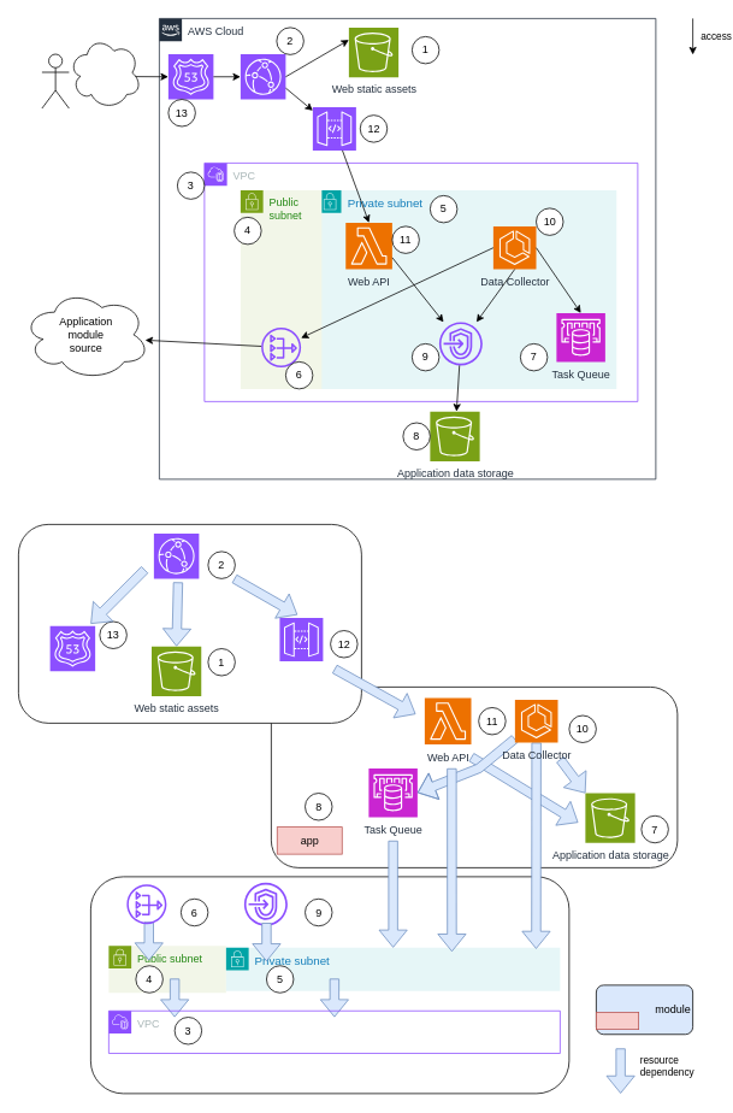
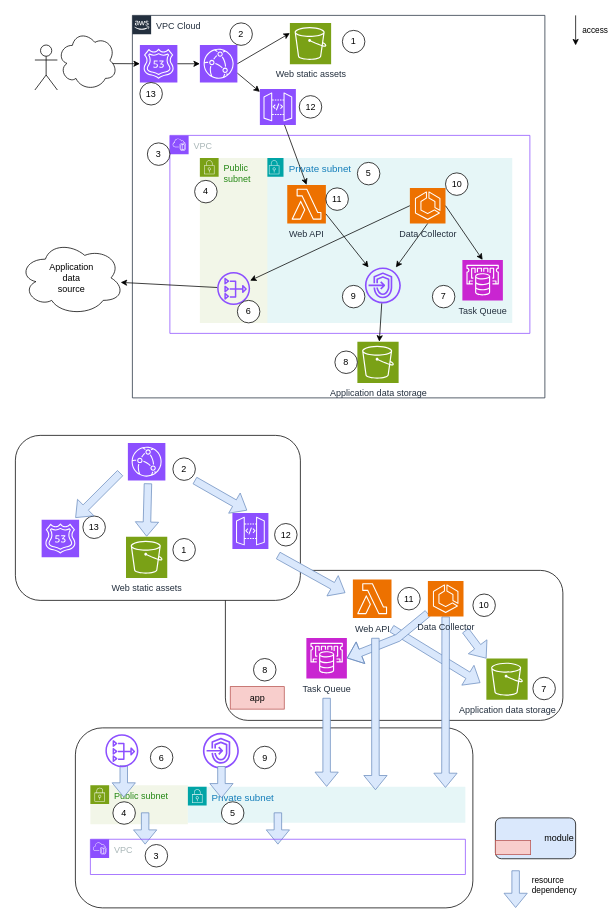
- <mxCell id="7" value="AWS Cloud" style="points=[[0,0],[0.25,0],[0.5,0],[0.75,0],[1,0],[1,0.25],[1,0.5],[1,0.75],[1,1],[0.75,1],[0.5,1],[0.25,1],[0,1],[0,0.75],[0,0.5],[0,0.25]];outlineConnect=0;gradientColor=none;html=1;whiteSpace=wrap;fontSize=12;fontStyle=0;container=1;pointerEvents=0;collapsible=0;recursiveResize=0;shape=mxgraph.aws4.group;grIcon=mxgraph.aws4.group_aws_cloud_alt;strokeColor=#232F3E;fillColor=none;verticalAlign=top;align=left;spacingLeft=30;fontColor=#232F3E;dashed=0;" parent="1" vertex="1"><mxGeometry x="176" y="20" width="550" height="510" as="geometry" /></mxCell>
+ <mxCell id="7" value="VPC Cloud" style="points=[[0,0],[0.25,0],[0.5,0],[0.75,0],[1,0],[1,0.25],[1,0.5],[1,0.75],[1,1],[0.75,1],[0.5,1],[0.25,1],[0,1],[0,0.75],[0,0.5],[0,0.25]];outlineConnect=0;gradientColor=none;html=1;whiteSpace=wrap;fontSize=12;fontStyle=0;container=1;pointerEvents=0;collapsible=0;recursiveResize=0;shape=mxgraph.aws4.group;grIcon=mxgraph.aws4.group_aws_cloud_alt;strokeColor=#232F3E;fillColor=none;verticalAlign=top;align=left;spacingLeft=30;fontColor=#232F3E;dashed=0;" parent="1" vertex="1"><mxGeometry x="176" y="20" width="550" height="510" as="geometry" /></mxCell>
- <mxCell id="6" value="Application&lt;div&gt;module&lt;/div&gt;&lt;div&gt;source&lt;/div&gt;" style="ellipse;shape=cloud;whiteSpace=wrap;html=1;" parent="1" vertex="1"><mxGeometry x="25" y="320" width="140" height="100" as="geometry" /></mxCell>
+ <mxCell id="6" value="Application&lt;div&gt;data&lt;/div&gt;&lt;div&gt;source&lt;/div&gt;" style="ellipse;shape=cloud;whiteSpace=wrap;html=1;" parent="1" vertex="1"><mxGeometry x="25" y="320" width="140" height="100" as="geometry" /></mxCell>
